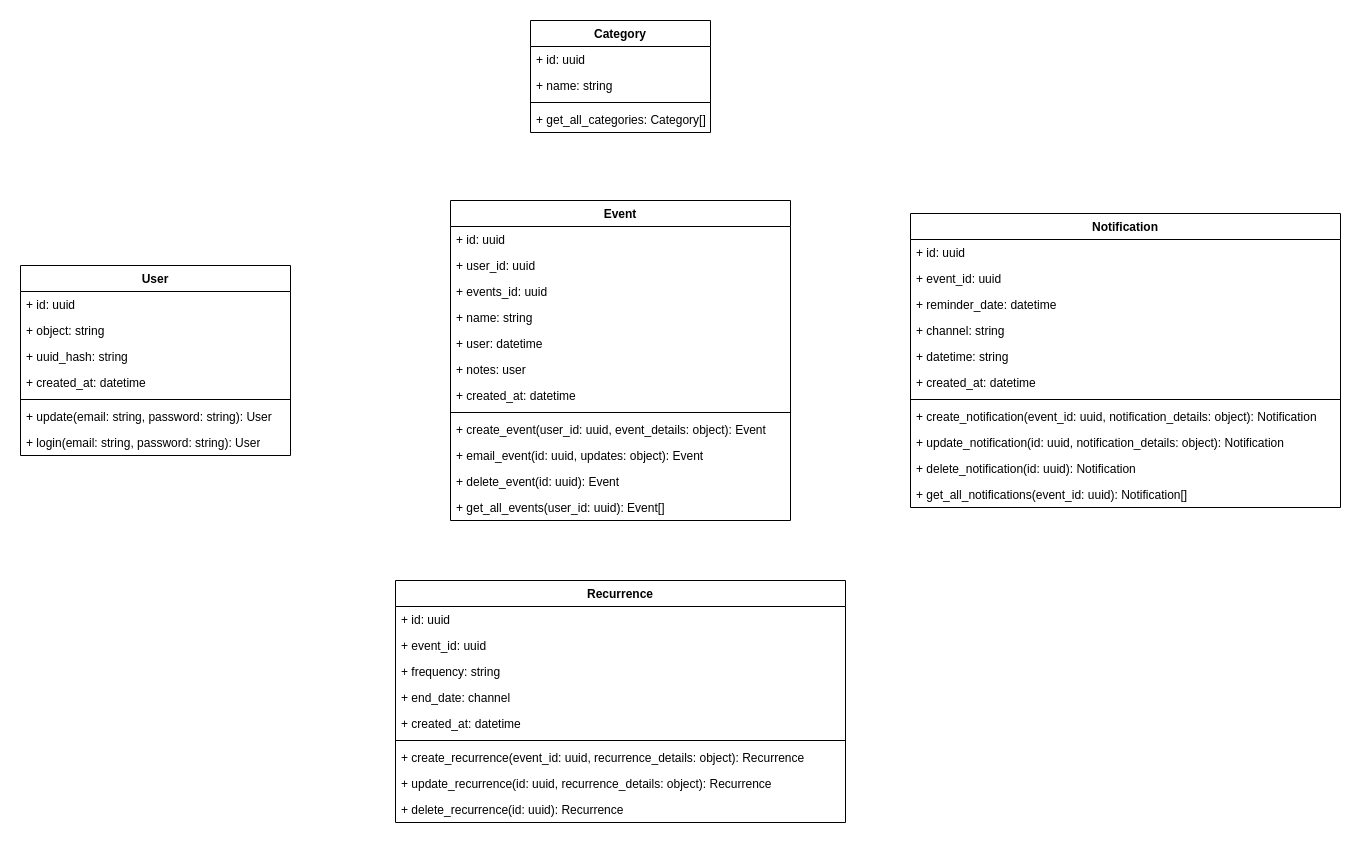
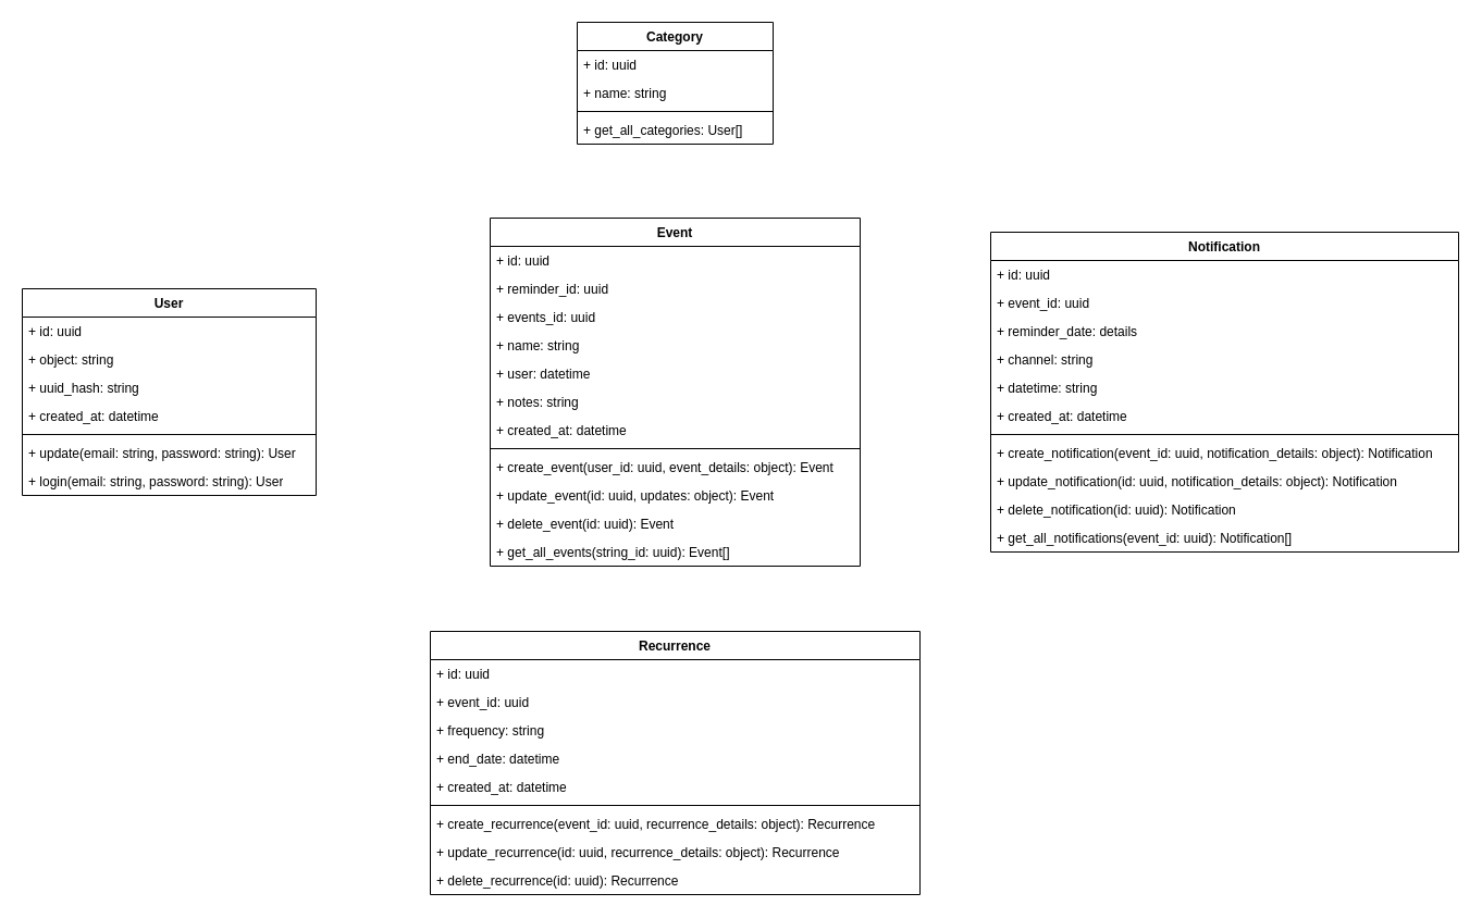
- <mxCell id="39" value="+ get_all_categories: Category[]" style="text;strokeColor=none;fillColor=none;align=left;verticalAlign=top;spacingLeft=4;spacingRight=4;overflow=hidden;rotatable=0;points=[[0,0.5],[1,0.5]];portConstraint=eastwest;whiteSpace=wrap;html=1;" vertex="1" parent="35"><mxGeometry y="86" width="180" height="26" as="geometry" /></mxCell>
+ <mxCell id="39" value="+ get_all_categories: User[]" style="text;strokeColor=none;fillColor=none;align=left;verticalAlign=top;spacingLeft=4;spacingRight=4;overflow=hidden;rotatable=0;points=[[0,0.5],[1,0.5]];portConstraint=eastwest;whiteSpace=wrap;html=1;" vertex="1" parent="35"><mxGeometry y="86" width="180" height="26" as="geometry" /></mxCell>
- <mxCell id="12" value="+ user_id: uuid" style="text;strokeColor=none;fillColor=none;align=left;verticalAlign=top;spacingLeft=4;spacingRight=4;overflow=hidden;rotatable=0;points=[[0,0.5],[1,0.5]];portConstraint=eastwest;whiteSpace=wrap;html=1;" vertex="1" parent="10"><mxGeometry y="52" width="340" height="26" as="geometry" /></mxCell>
+ <mxCell id="12" value="+ reminder_id: uuid" style="text;strokeColor=none;fillColor=none;align=left;verticalAlign=top;spacingLeft=4;spacingRight=4;overflow=hidden;rotatable=0;points=[[0,0.5],[1,0.5]];portConstraint=eastwest;whiteSpace=wrap;html=1;" vertex="1" parent="10"><mxGeometry y="52" width="340" height="26" as="geometry" /></mxCell>
- <mxCell id="26" value="+ reminder_date: datetime" style="text;strokeColor=none;fillColor=none;align=left;verticalAlign=top;spacingLeft=4;spacingRight=4;overflow=hidden;rotatable=0;points=[[0,0.5],[1,0.5]];portConstraint=eastwest;whiteSpace=wrap;html=1;" vertex="1" parent="23"><mxGeometry y="78" width="430" height="26" as="geometry" /></mxCell>
+ <mxCell id="26" value="+ reminder_date: details" style="text;strokeColor=none;fillColor=none;align=left;verticalAlign=top;spacingLeft=4;spacingRight=4;overflow=hidden;rotatable=0;points=[[0,0.5],[1,0.5]];portConstraint=eastwest;whiteSpace=wrap;html=1;" vertex="1" parent="23"><mxGeometry y="78" width="430" height="26" as="geometry" /></mxCell>
- <mxCell id="16" value="+ notes: user&lt;span style=&quot;white-space: pre;&quot;&gt;&#09;&lt;/span&gt;" style="text;strokeColor=none;fillColor=none;align=left;verticalAlign=top;spacingLeft=4;spacingRight=4;overflow=hidden;rotatable=0;points=[[0,0.5],[1,0.5]];portConstraint=eastwest;whiteSpace=wrap;html=1;" vertex="1" parent="10"><mxGeometry y="156" width="340" height="26" as="geometry" /></mxCell>
+ <mxCell id="16" value="+ notes: string&lt;span style=&quot;white-space: pre;&quot;&gt;&#09;&lt;/span&gt;" style="text;strokeColor=none;fillColor=none;align=left;verticalAlign=top;spacingLeft=4;spacingRight=4;overflow=hidden;rotatable=0;points=[[0,0.5],[1,0.5]];portConstraint=eastwest;whiteSpace=wrap;html=1;" vertex="1" parent="10"><mxGeometry y="156" width="340" height="26" as="geometry" /></mxCell>
- <mxCell id="20" value="+ email_event(id: uuid, updates: object): Event" style="text;strokeColor=none;fillColor=none;align=left;verticalAlign=top;spacingLeft=4;spacingRight=4;overflow=hidden;rotatable=0;points=[[0,0.5],[1,0.5]];portConstraint=eastwest;whiteSpace=wrap;html=1;" vertex="1" parent="10"><mxGeometry y="242" width="340" height="26" as="geometry" /></mxCell>
+ <mxCell id="20" value="+ update_event(id: uuid, updates: object): Event" style="text;strokeColor=none;fillColor=none;align=left;verticalAlign=top;spacingLeft=4;spacingRight=4;overflow=hidden;rotatable=0;points=[[0,0.5],[1,0.5]];portConstraint=eastwest;whiteSpace=wrap;html=1;" vertex="1" parent="10"><mxGeometry y="242" width="340" height="26" as="geometry" /></mxCell>
- <mxCell id="22" value="+ get_all_events(user_id: uuid): Event[]" style="text;strokeColor=none;fillColor=none;align=left;verticalAlign=top;spacingLeft=4;spacingRight=4;overflow=hidden;rotatable=0;points=[[0,0.5],[1,0.5]];portConstraint=eastwest;whiteSpace=wrap;html=1;" vertex="1" parent="10"><mxGeometry y="294" width="340" height="26" as="geometry" /></mxCell>
+ <mxCell id="22" value="+ get_all_events(string_id: uuid): Event[]" style="text;strokeColor=none;fillColor=none;align=left;verticalAlign=top;spacingLeft=4;spacingRight=4;overflow=hidden;rotatable=0;points=[[0,0.5],[1,0.5]];portConstraint=eastwest;whiteSpace=wrap;html=1;" vertex="1" parent="10"><mxGeometry y="294" width="340" height="26" as="geometry" /></mxCell>
- <mxCell id="44" value="+ end_date: channel" style="text;strokeColor=none;fillColor=none;align=left;verticalAlign=top;spacingLeft=4;spacingRight=4;overflow=hidden;rotatable=0;points=[[0,0.5],[1,0.5]];portConstraint=eastwest;whiteSpace=wrap;html=1;" vertex="1" parent="40"><mxGeometry y="104" width="450" height="26" as="geometry" /></mxCell>
+ <mxCell id="44" value="+ end_date: datetime" style="text;strokeColor=none;fillColor=none;align=left;verticalAlign=top;spacingLeft=4;spacingRight=4;overflow=hidden;rotatable=0;points=[[0,0.5],[1,0.5]];portConstraint=eastwest;whiteSpace=wrap;html=1;" vertex="1" parent="40"><mxGeometry y="104" width="450" height="26" as="geometry" /></mxCell>
